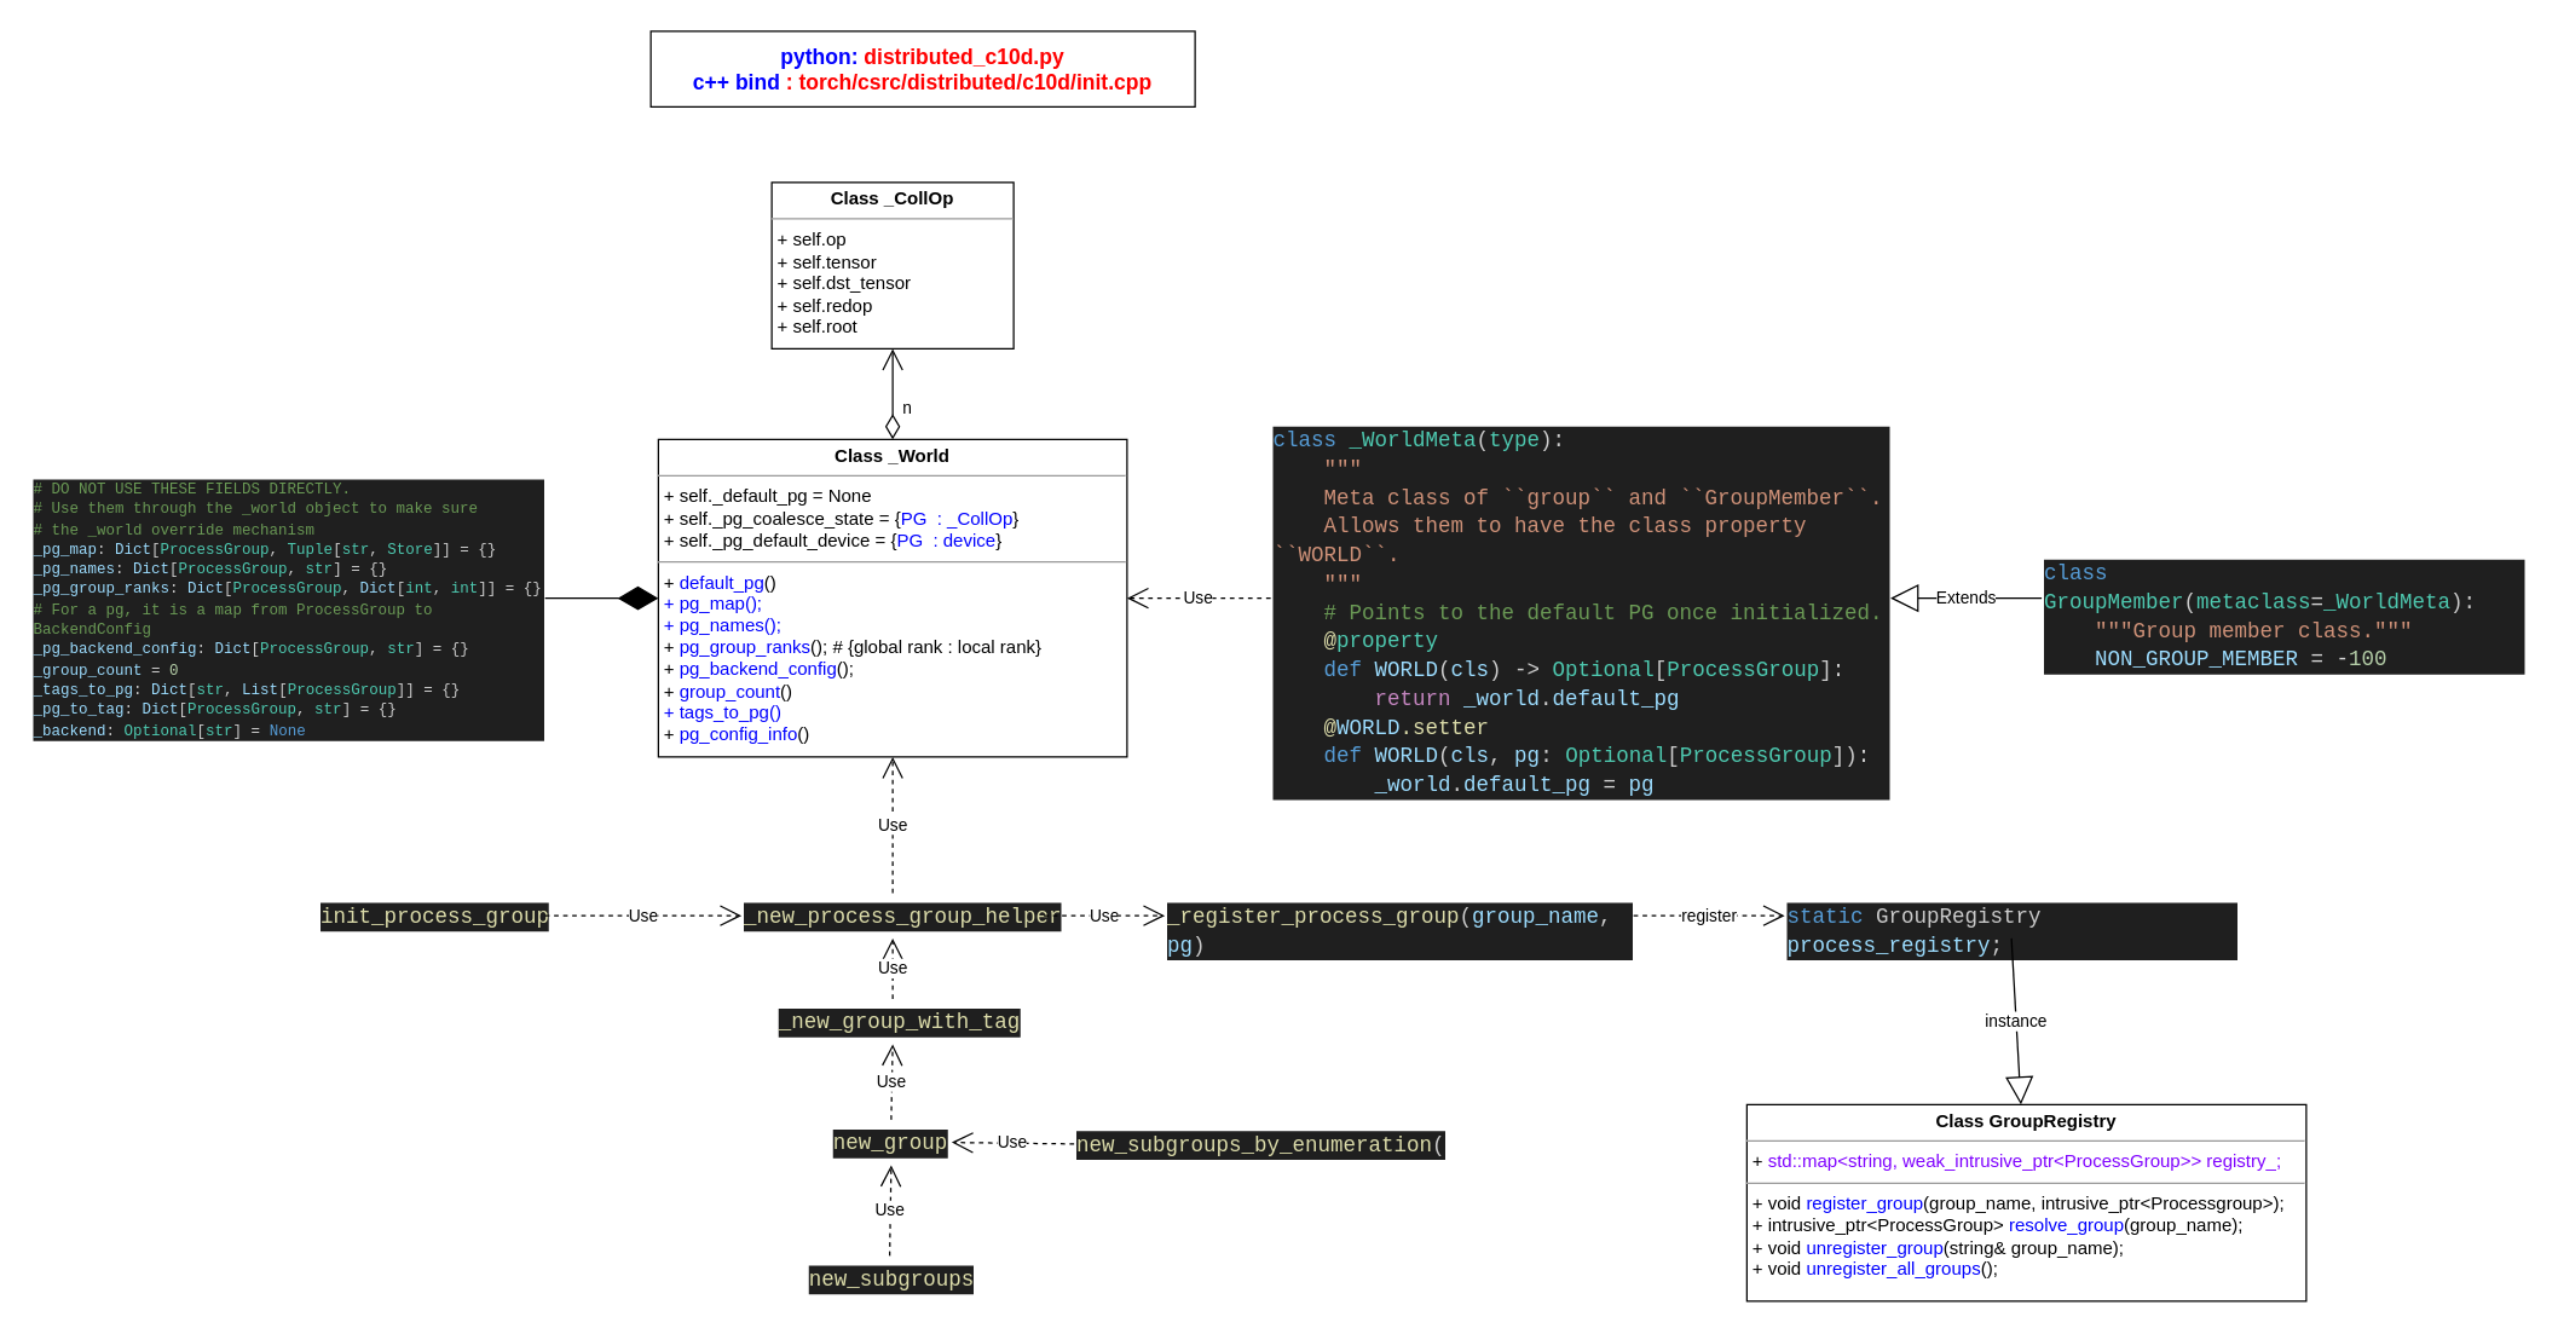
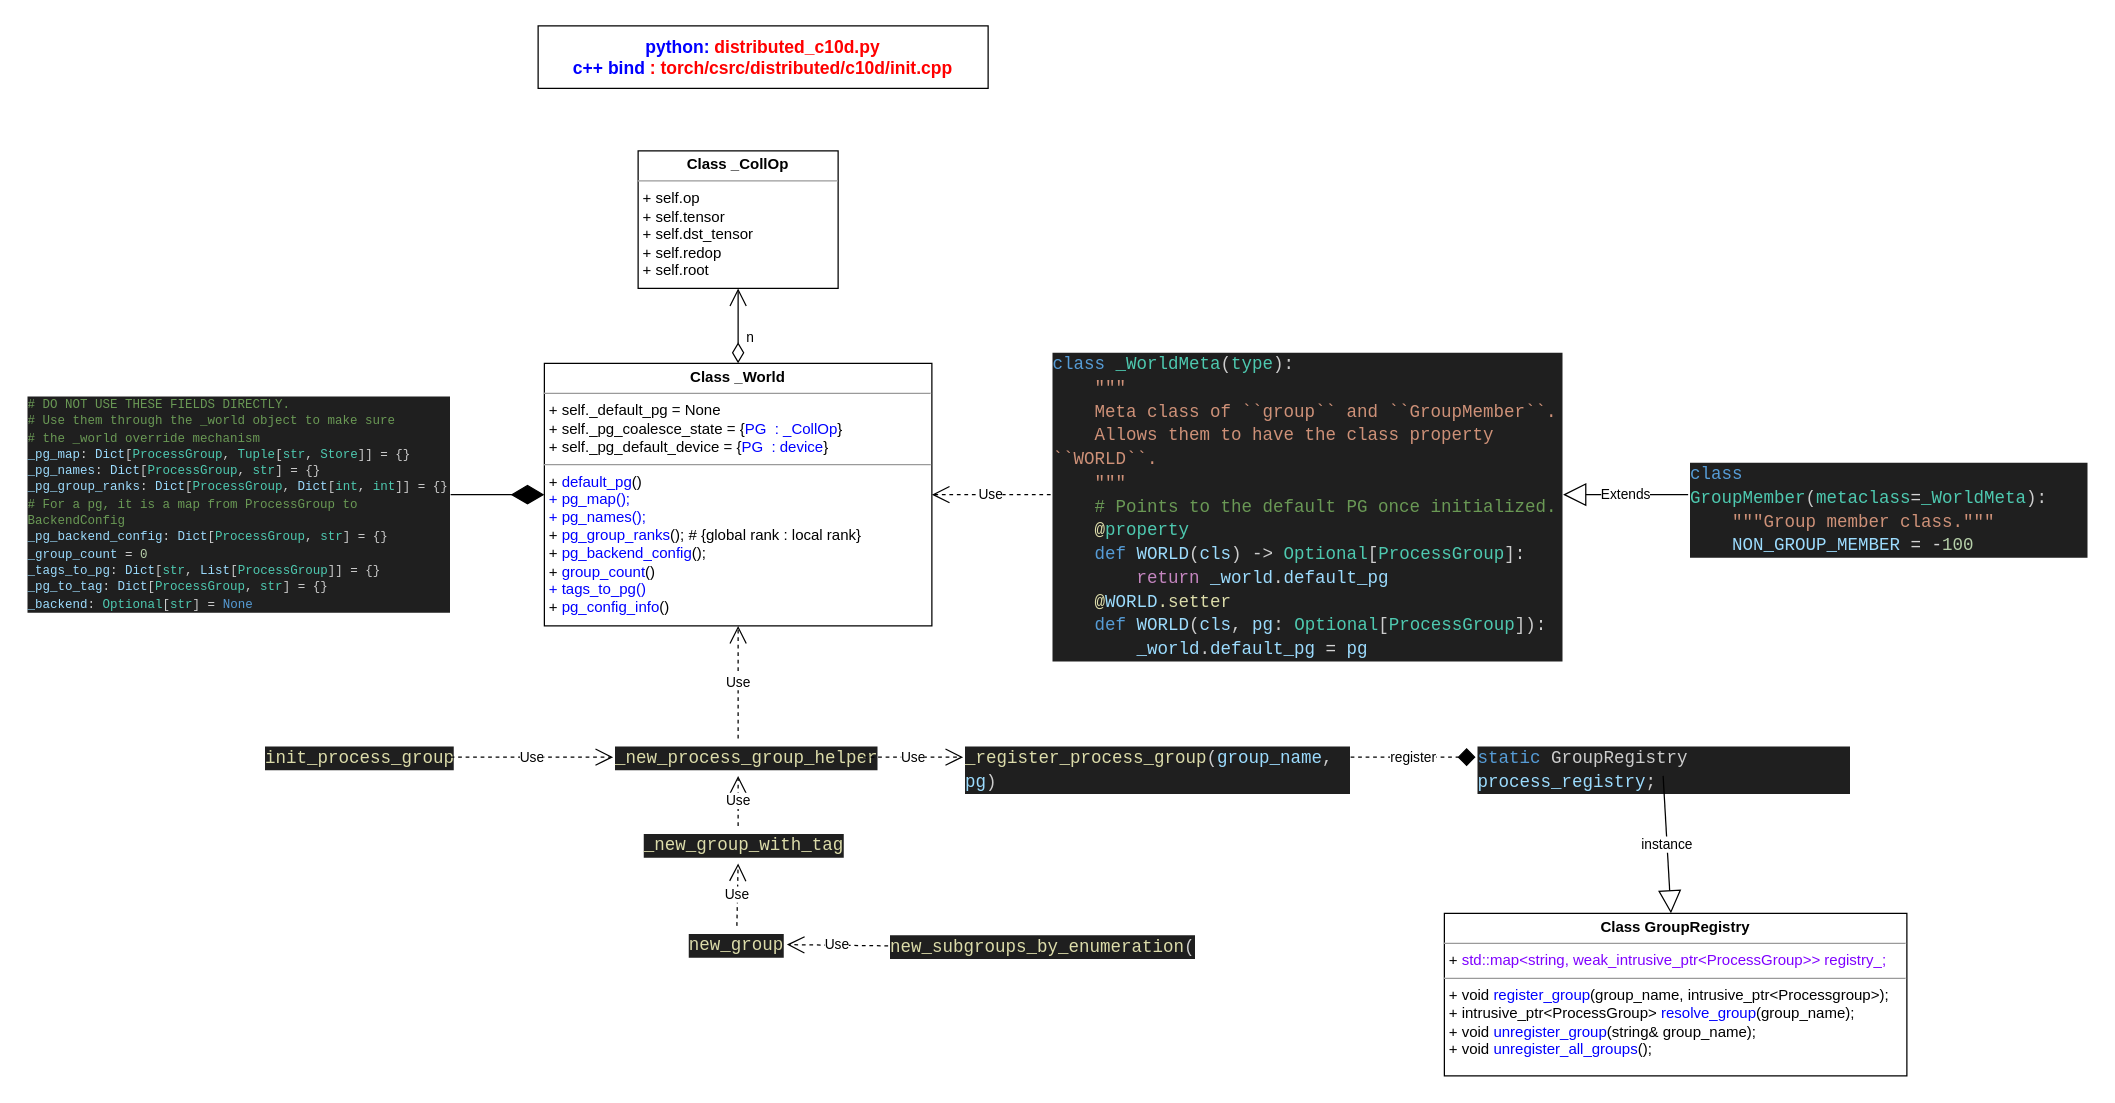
- <mxCell id="23" value="register" style="endArrow=open;endSize=12;dashed=1;html=1;rounded=0;exitX=1;exitY=0.5;exitDx=0;exitDy=0;entryX=0;entryY=0.5;entryDx=0;entryDy=0;" parent="1" source="20" target="22" edge="1"><mxGeometry width="160" relative="1" as="geometry"><mxPoint x="1100" y="610" as="sourcePoint" /><mxPoint x="1260" y="610" as="targetPoint" /></mxGeometry></mxCell>
+ <mxCell id="23" value="register" style="endArrow=diamond;endSize=12;dashed=1;html=1;rounded=0;exitX=1;exitY=0.5;exitDx=0;exitDy=0;entryX=0;entryY=0.5;entryDx=0;entryDy=0;" parent="1" source="20" target="22" edge="1"><mxGeometry width="160" relative="1" as="geometry"><mxPoint x="1100" y="610" as="sourcePoint" /><mxPoint x="1260" y="610" as="targetPoint" /></mxGeometry></mxCell>
- <mxCell id="17" value="Use" style="endArrow=open;endSize=12;dashed=1;html=1;rounded=0;exitX=0.5;exitY=0;exitDx=0;exitDy=0;entryX=0.5;entryY=1;entryDx=0;entryDy=0;" parent="1" source="14" target="15" edge="1"><mxGeometry width="160" relative="1" as="geometry"><mxPoint x="690" y="790" as="sourcePoint" /><mxPoint x="850" y="790" as="targetPoint" /></mxGeometry></mxCell>
- <mxCell id="14" value="&lt;div style=&quot;color: rgb(204, 204, 204); background-color: rgb(31, 31, 31); font-family: Consolas, &amp;quot;Courier New&amp;quot;, monospace; font-weight: normal; font-size: 14px; line-height: 19px;&quot;&gt;&lt;div&gt;&lt;span style=&quot;color: #dcdcaa;&quot;&gt;new_subgroups&lt;/span&gt;&lt;/div&gt;&lt;/div&gt;" style="text;whiteSpace=wrap;html=1;" parent="1" vertex="1"><mxGeometry x="533" y="830" width="110" height="30" as="geometry" /></mxCell>
